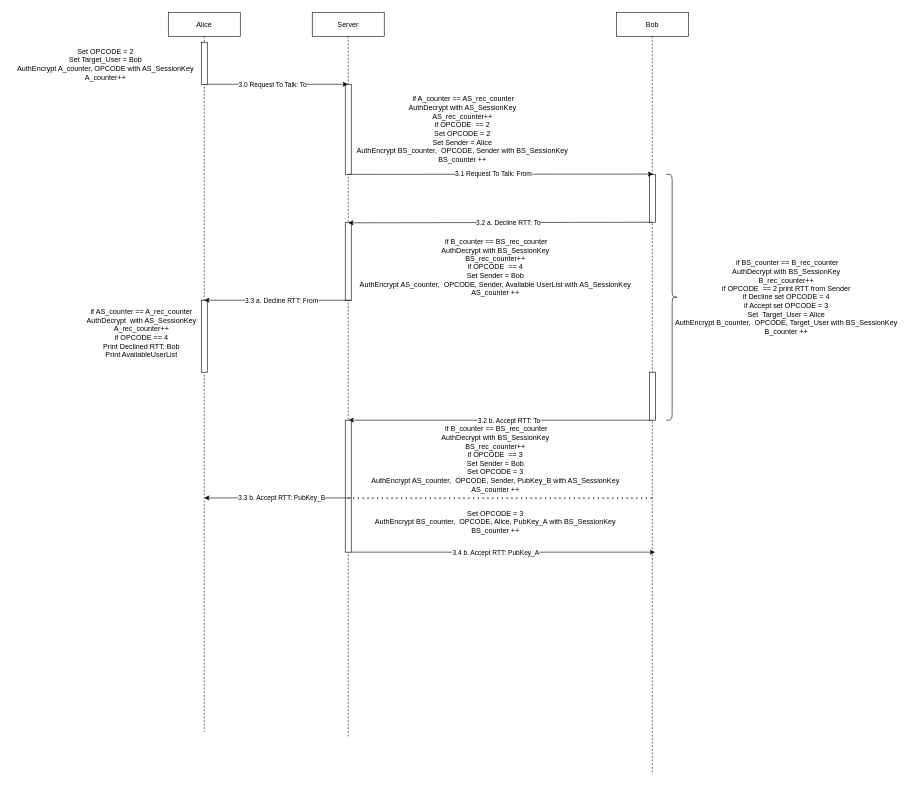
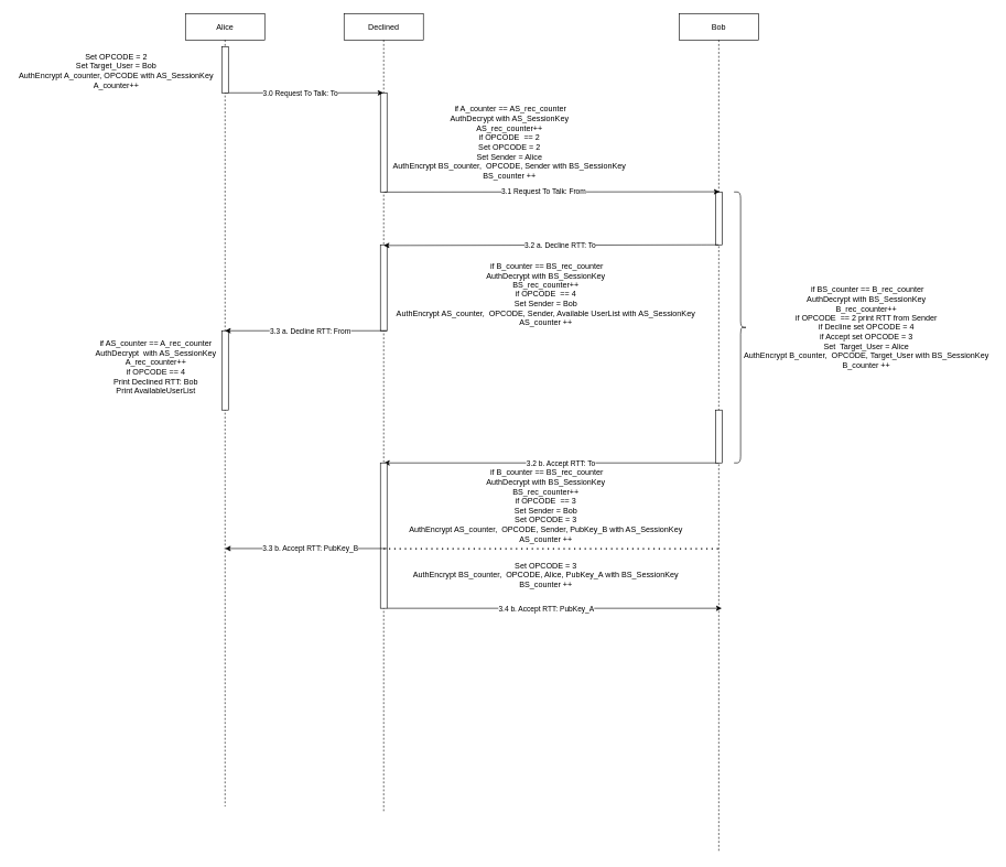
- <mxCell id="3" value="Server" style="shape=umlLifeline;perimeter=lifelinePerimeter;container=1;collapsible=0;recursiveResize=0;rounded=0;shadow=0;strokeWidth=1;" parent="1" vertex="1"><mxGeometry x="520" y="20" width="120" height="1210" as="geometry" /></mxCell>
+ <mxCell id="3" value="Declined" style="shape=umlLifeline;perimeter=lifelinePerimeter;container=1;collapsible=0;recursiveResize=0;rounded=0;shadow=0;strokeWidth=1;" parent="1" vertex="1"><mxGeometry x="520" y="20" width="120" height="1210" as="geometry" /></mxCell>
